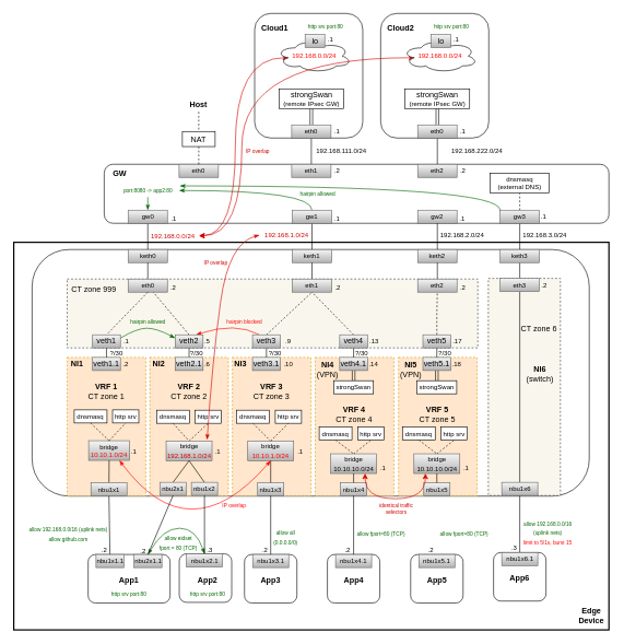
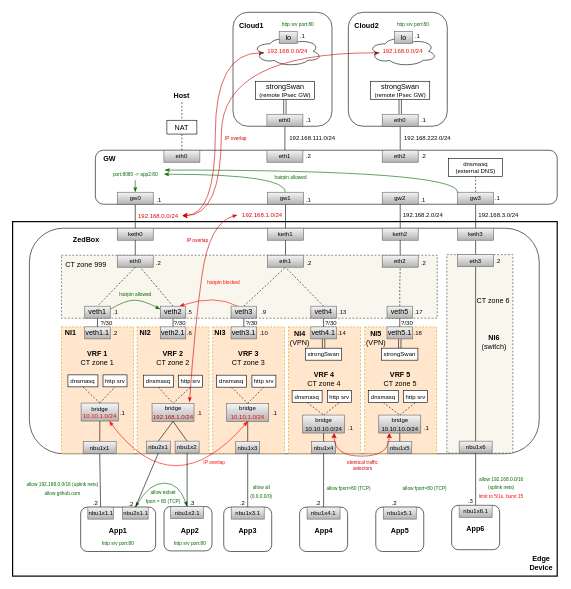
- <mxCell id="198" value="&lt;font style=&quot;font-size: 10px&quot;&gt;192.168.222.0/24&lt;/font&gt;" style="text;html=1;strokeColor=none;fillColor=none;align=center;verticalAlign=middle;whiteSpace=wrap;rounded=0;" vertex="1" parent="1"><mxGeometry x="686.75" y="220" width="79.5" height="20" as="geometry" /></mxCell>
+ <mxCell id="198" value="&lt;font style=&quot;font-size: 10px&quot;&gt;192.168.222.0/24&lt;/font&gt;" style="text;html=1;strokeColor=none;fillColor=none;align=center;verticalAlign=middle;whiteSpace=wrap;rounded=0;" vertex="1" parent="1"><mxGeometry x="671.75" y="220" width="79.5" height="20" as="geometry" /></mxCell>
+ <mxCell id="20" value="&lt;b&gt;ZedBox&lt;/b&gt;" style="text;html=1;strokeColor=none;fillColor=none;align=center;verticalAlign=middle;whiteSpace=wrap;rounded=0;" parent="1" vertex="1"><mxGeometry x="122.5" y="390" width="40" height="20" as="geometry" /></mxCell>
- <mxCell id="75" value="&lt;font style=&quot;font-size: 8px&quot; color=&quot;#FF0000&quot;&gt;hairpin blocked&lt;/font&gt;" style="text;html=1;strokeColor=none;fillColor=none;align=center;verticalAlign=middle;whiteSpace=wrap;rounded=0;" parent="1" vertex="1"><mxGeometry x="336.5" y="480" width="70" height="20" as="geometry" /></mxCell>
+ <mxCell id="75" value="&lt;font style=&quot;font-size: 8px&quot; color=&quot;#FF0000&quot;&gt;hairpin blocked&lt;/font&gt;" style="text;html=1;strokeColor=none;fillColor=none;align=center;verticalAlign=middle;whiteSpace=wrap;rounded=0;" parent="1" vertex="1"><mxGeometry x="336.5" y="460" width="70" height="20" as="geometry" /></mxCell>
